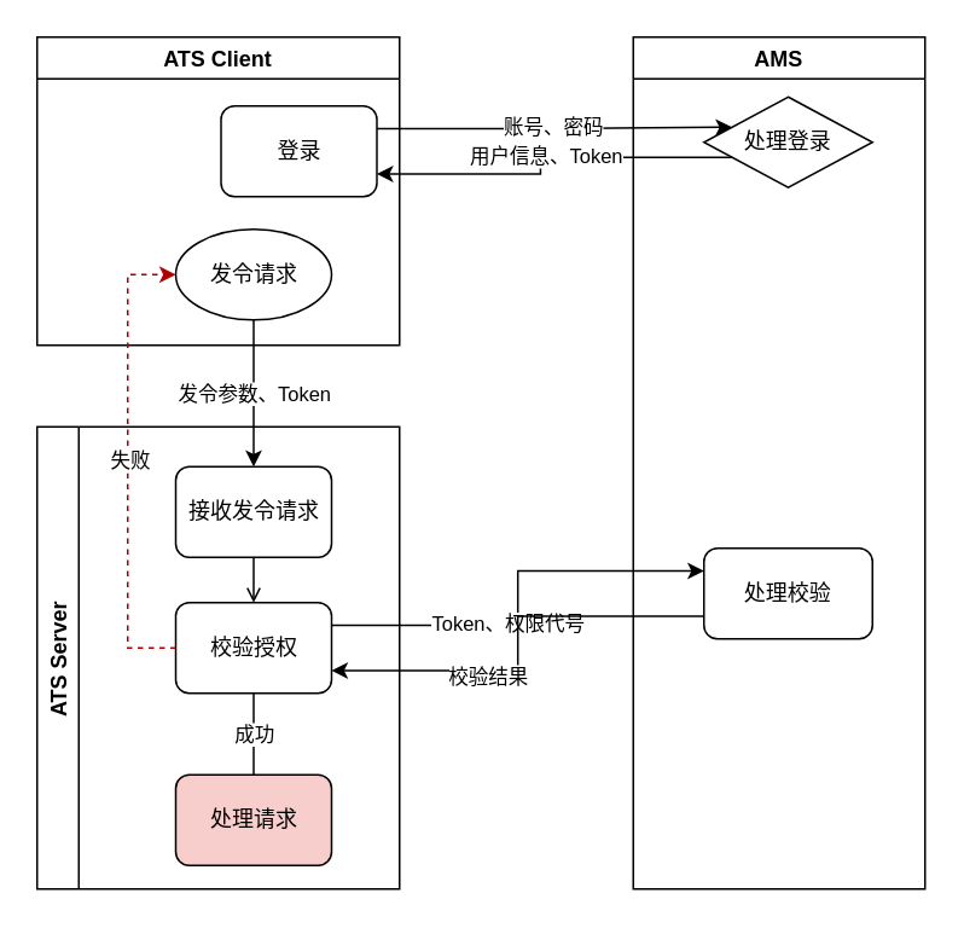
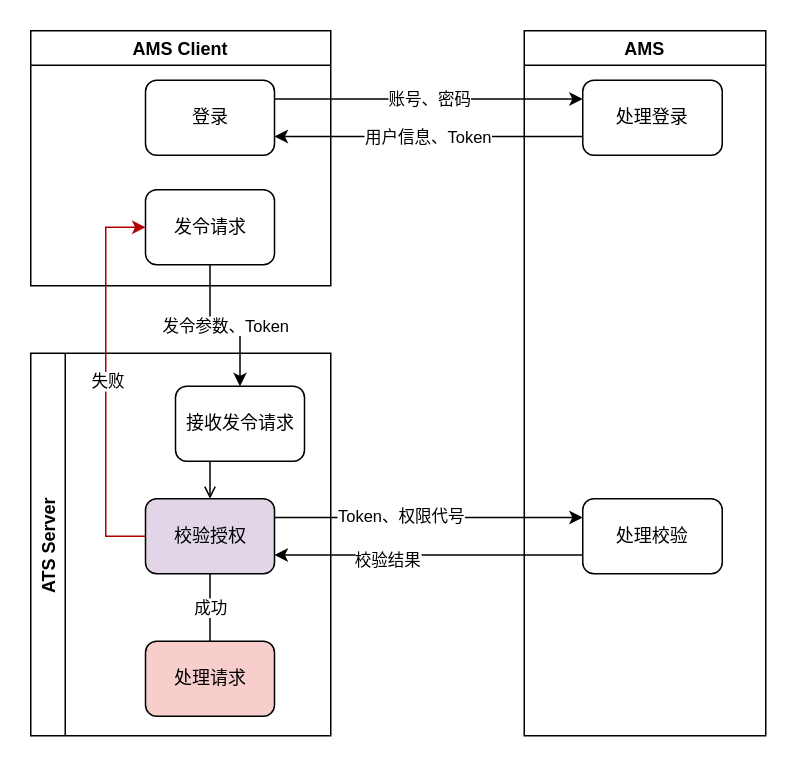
- <mxCell id="13" value="ATS Client" style="swimlane;" vertex="1" parent="1"><mxGeometry x="20" y="20" width="200" height="170" as="geometry" /></mxCell>
+ <mxCell id="13" value="AMS Client" style="swimlane;" vertex="1" parent="1"><mxGeometry x="20" y="20" width="200" height="170" as="geometry" /></mxCell>
- <mxCell id="10" value="处理登录" style="rhombus;whiteSpace=wrap;html=1;" vertex="1" parent="8"><mxGeometry x="39" y="33" width="93" height="50" as="geometry" /></mxCell>
+ <mxCell id="10" value="处理登录" style="rounded=1;whiteSpace=wrap;html=1;" vertex="1" parent="8"><mxGeometry x="39" y="33" width="93" height="50" as="geometry" /></mxCell>
- <mxCell id="14" value="登录" style="rounded=1;whiteSpace=wrap;html=1;" vertex="1" parent="13"><mxGeometry x="101.5" y="38" width="86" height="50" as="geometry" /></mxCell>
+ <mxCell id="14" value="登录" style="rounded=1;whiteSpace=wrap;html=1;" vertex="1" parent="13"><mxGeometry x="76.5" y="33" width="86" height="50" as="geometry" /></mxCell>
- <mxCell id="15" value="发令请求" style="ellipse;whiteSpace=wrap;html=1;" vertex="1" parent="13"><mxGeometry x="76.5" y="106" width="86" height="50" as="geometry" /></mxCell>
+ <mxCell id="15" value="发令请求" style="rounded=1;whiteSpace=wrap;html=1;" vertex="1" parent="13"><mxGeometry x="76.5" y="106" width="86" height="50" as="geometry" /></mxCell>
- <mxCell id="4" value="接收发令请求" style="rounded=1;whiteSpace=wrap;html=1;" vertex="1" parent="2"><mxGeometry x="76.5" y="22" width="86" height="50" as="geometry" /></mxCell>
+ <mxCell id="4" value="接收发令请求" style="rounded=1;whiteSpace=wrap;html=1;" vertex="1" parent="2"><mxGeometry x="96.5" y="22" width="86" height="50" as="geometry" /></mxCell>
- <mxCell id="21" value="&amp;nbsp;失败" style="edgeStyle=orthogonalEdgeStyle;rounded=0;orthogonalLoop=1;jettySize=auto;html=1;exitX=0;exitY=0.5;exitDx=0;exitDy=0;entryX=0;entryY=0.5;entryDx=0;entryDy=0;fillColor=#e51400;strokeColor=#B20000;dashed=1;" edge="1" parent="1" source="6" target="15"><mxGeometry relative="1" as="geometry"><Array as="points"><mxPoint x="70" y="357" /><mxPoint x="70" y="151" /></Array></mxGeometry></mxCell>
+ <mxCell id="21" value="&amp;nbsp;失败" style="edgeStyle=orthogonalEdgeStyle;rounded=0;orthogonalLoop=1;jettySize=auto;html=1;exitX=0;exitY=0.5;exitDx=0;exitDy=0;entryX=0;entryY=0.5;entryDx=0;entryDy=0;fillColor=#e51400;strokeColor=#B20000;" edge="1" parent="1" source="6" target="15"><mxGeometry relative="1" as="geometry"><Array as="points"><mxPoint x="70" y="357" /><mxPoint x="70" y="151" /></Array></mxGeometry></mxCell>
- <mxCell id="9" value="处理校验" style="rounded=1;whiteSpace=wrap;html=1;" vertex="1" parent="8"><mxGeometry x="39" y="282" width="93" height="50" as="geometry" /></mxCell>
+ <mxCell id="9" value="处理校验" style="rounded=1;whiteSpace=wrap;html=1;" vertex="1" parent="8"><mxGeometry x="39" y="312" width="93" height="50" as="geometry" /></mxCell>
- <mxCell id="6" value="校验授权" style="rounded=1;whiteSpace=wrap;html=1;" vertex="1" parent="2"><mxGeometry x="76.5" y="97" width="86" height="50" as="geometry" /></mxCell>
+ <mxCell id="6" value="校验授权" style="rounded=1;whiteSpace=wrap;html=1;fillColor=#e1d5e7;" vertex="1" parent="2"><mxGeometry x="76.5" y="97" width="86" height="50" as="geometry" /></mxCell>
